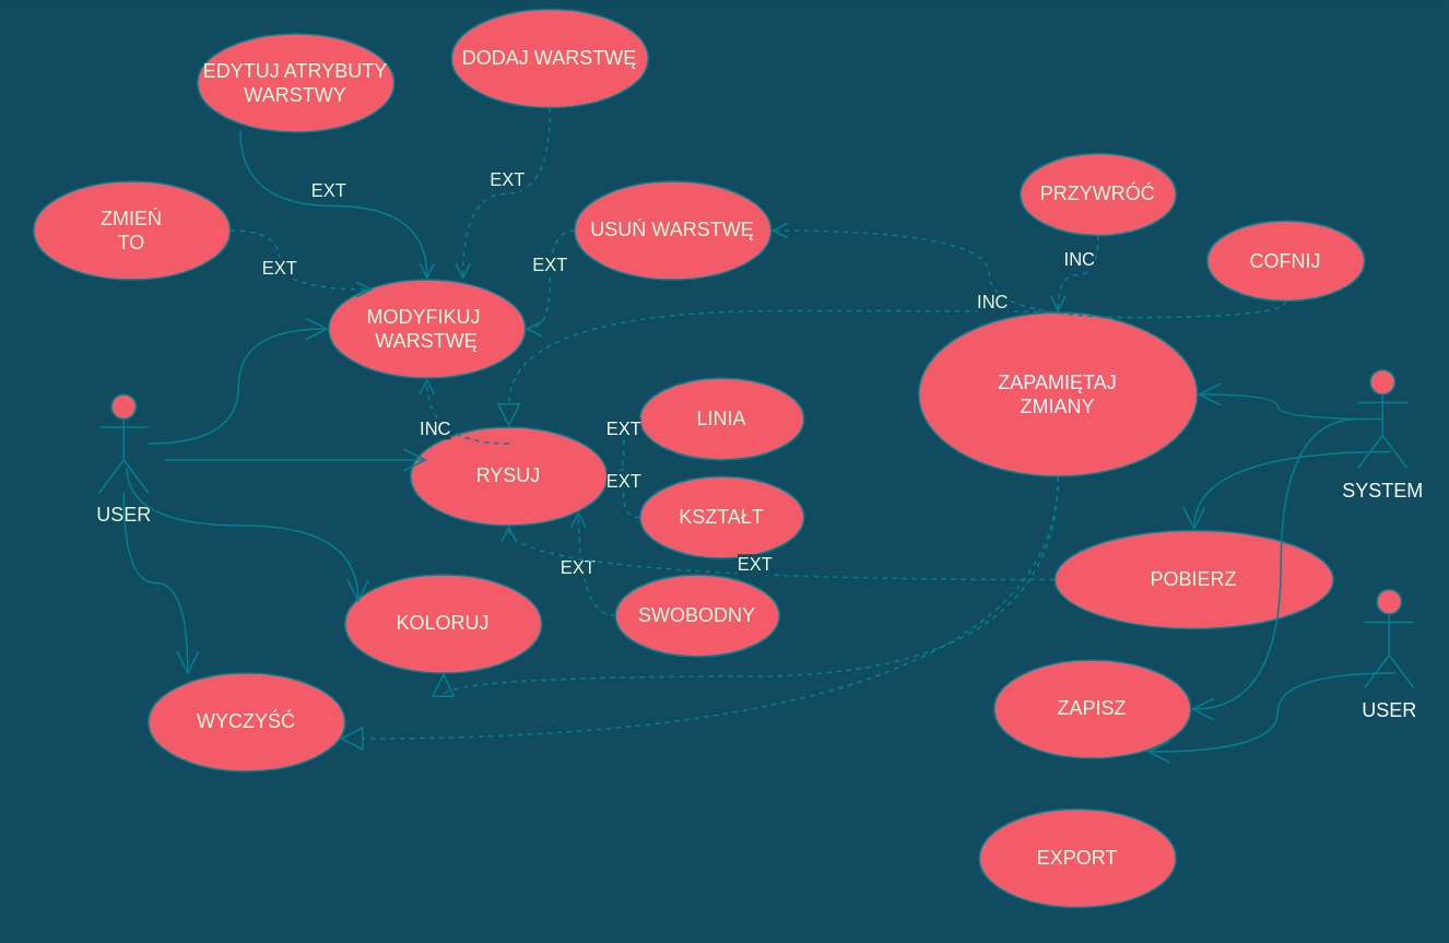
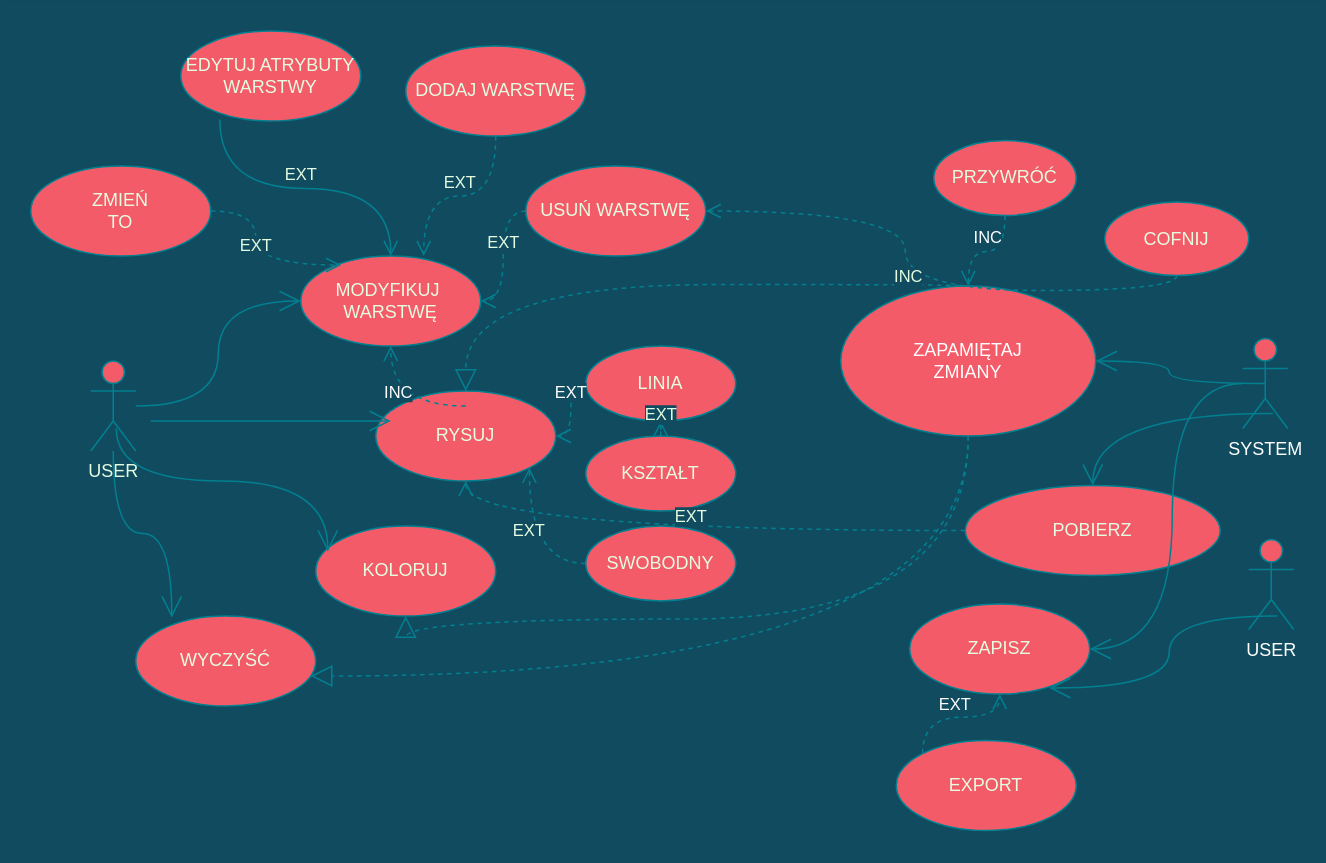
- <mxCell id="9" value="DODAJ WARSTWĘ" style="ellipse;whiteSpace=wrap;html=1;fontColor=#E4FDE1;strokeColor=#028090;fillColor=#F45B69;" vertex="1" parent="1"><mxGeometry x="275" y="5" width="120" height="60" as="geometry" /></mxCell>
+ <mxCell id="9" value="DODAJ WARSTWĘ" style="ellipse;whiteSpace=wrap;html=1;fontColor=#E4FDE1;strokeColor=#028090;fillColor=#F45B69;" vertex="1" parent="1"><mxGeometry x="270" y="30" width="120" height="60" as="geometry" /></mxCell>
- <mxCell id="25" value="EXT" style="html=1;verticalAlign=bottom;endArrow=open;dashed=1;endSize=8;fontColor=#E4FDE1;strokeColor=#028090;fillColor=#F45B69;edgeStyle=orthogonalEdgeStyle;curved=1;labelBackgroundColor=#114B5F;" edge="1" parent="1" source="22" target="5"><mxGeometry relative="1" as="geometry"><mxPoint x="410" y="340" as="sourcePoint" /><mxPoint x="330" y="340" as="targetPoint" /></mxGeometry></mxCell>
+ <mxCell id="25" value="EXT" style="html=1;verticalAlign=bottom;endArrow=open;dashed=1;endSize=8;fontColor=#E4FDE1;strokeColor=#028090;fillColor=#F45B69;edgeStyle=orthogonalEdgeStyle;curved=1;labelBackgroundColor=#114B5F;" edge="1" parent="1" source="22" target="23"><mxGeometry relative="1" as="geometry"><mxPoint x="410" y="340" as="sourcePoint" /><mxPoint x="330" y="340" as="targetPoint" /></mxGeometry></mxCell>
- <mxCell id="21" value="SWOBODNY" style="ellipse;whiteSpace=wrap;html=1;fontColor=#E4FDE1;strokeColor=#028090;fillColor=#F45B69;" vertex="1" parent="1"><mxGeometry x="375" y="350" width="100" height="50" as="geometry" /></mxCell>
+ <mxCell id="21" value="SWOBODNY" style="ellipse;whiteSpace=wrap;html=1;fontColor=#E4FDE1;strokeColor=#028090;fillColor=#F45B69;" vertex="1" parent="1"><mxGeometry x="390" y="350" width="100" height="50" as="geometry" /></mxCell>
+ <mxCell id="43" value="&lt;font color=&quot;#ffffff&quot;&gt;EXT&lt;/font&gt;" style="html=1;verticalAlign=bottom;endArrow=open;dashed=1;endSize=8;rounded=1;fontColor=#E4FDE1;strokeColor=#028090;fillColor=#F45B69;edgeStyle=orthogonalEdgeStyle;curved=1;exitX=0;exitY=0;exitDx=0;exitDy=0;labelBackgroundColor=#114B5F;" edge="1" parent="1" source="39" target="38"><mxGeometry relative="1" as="geometry"><mxPoint x="441" y="361" as="sourcePoint" /><mxPoint x="361" y="361" as="targetPoint" /></mxGeometry></mxCell>
